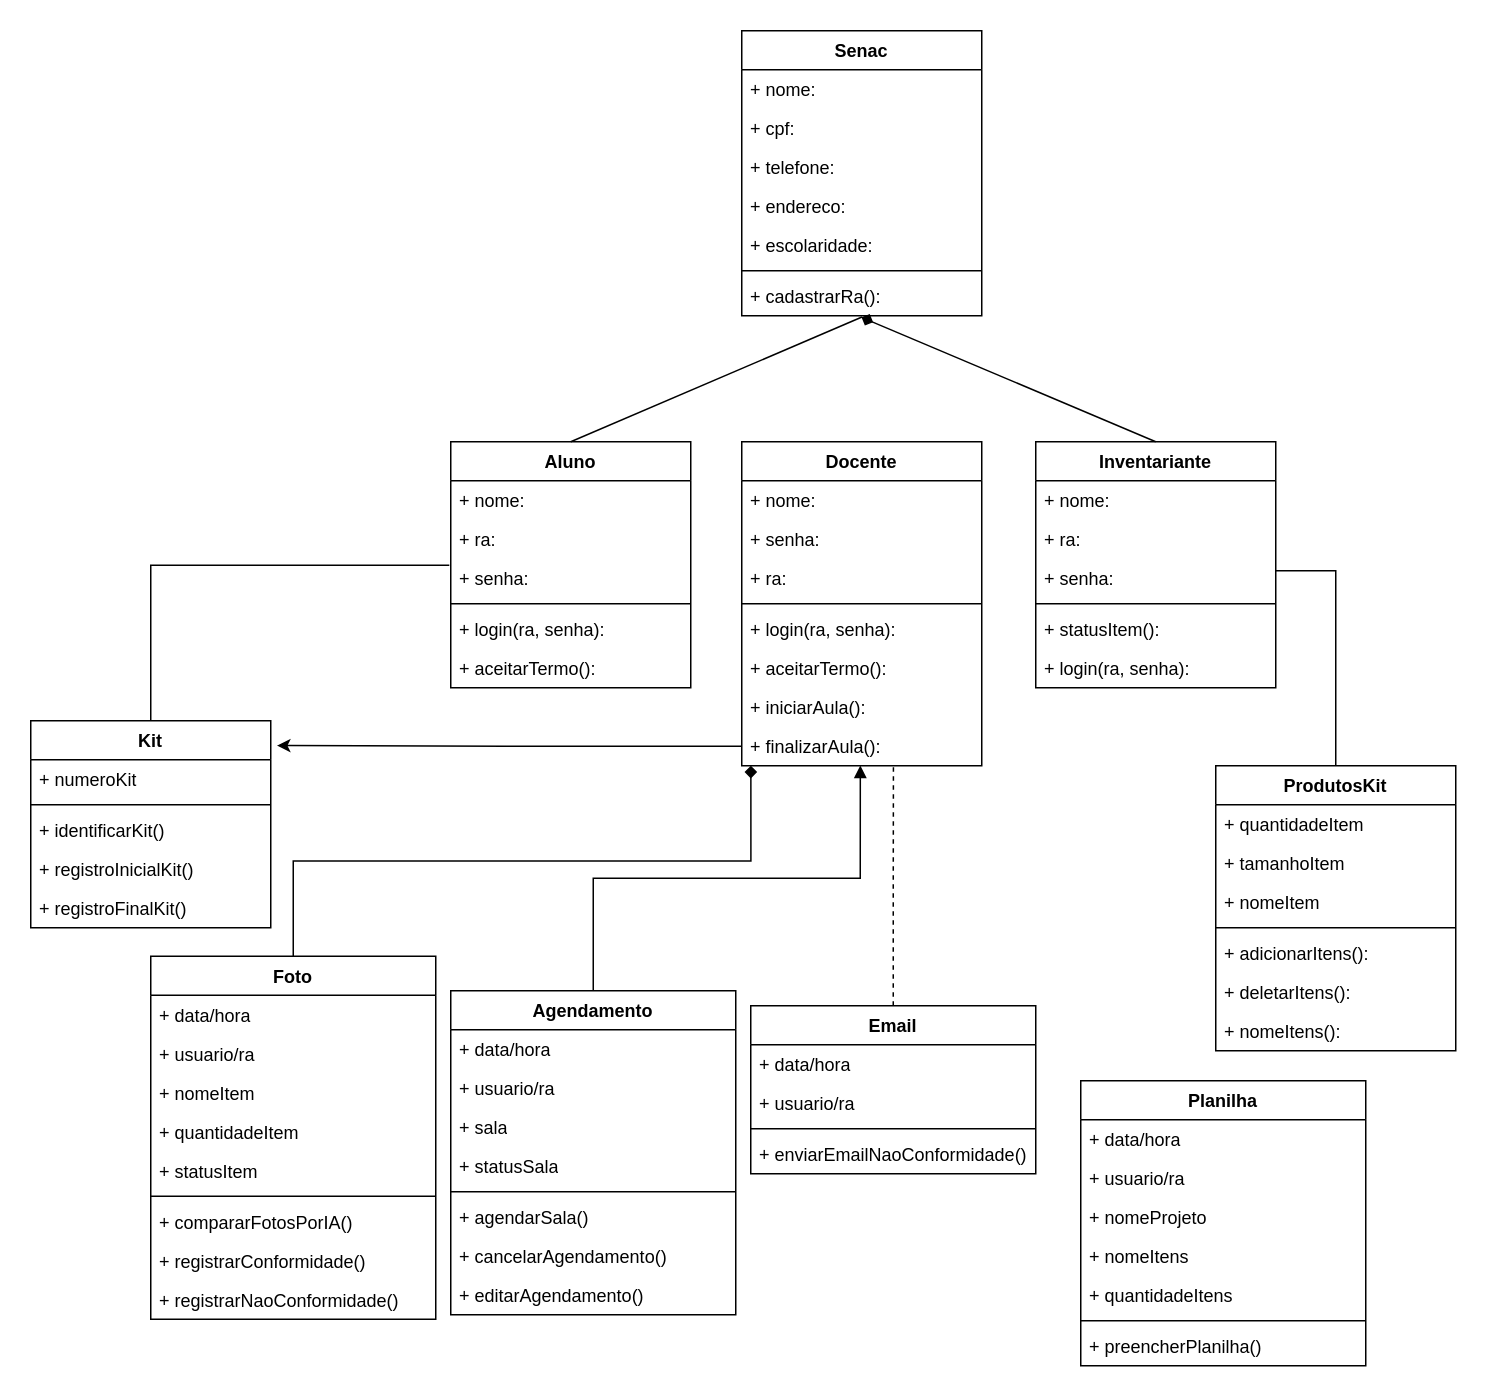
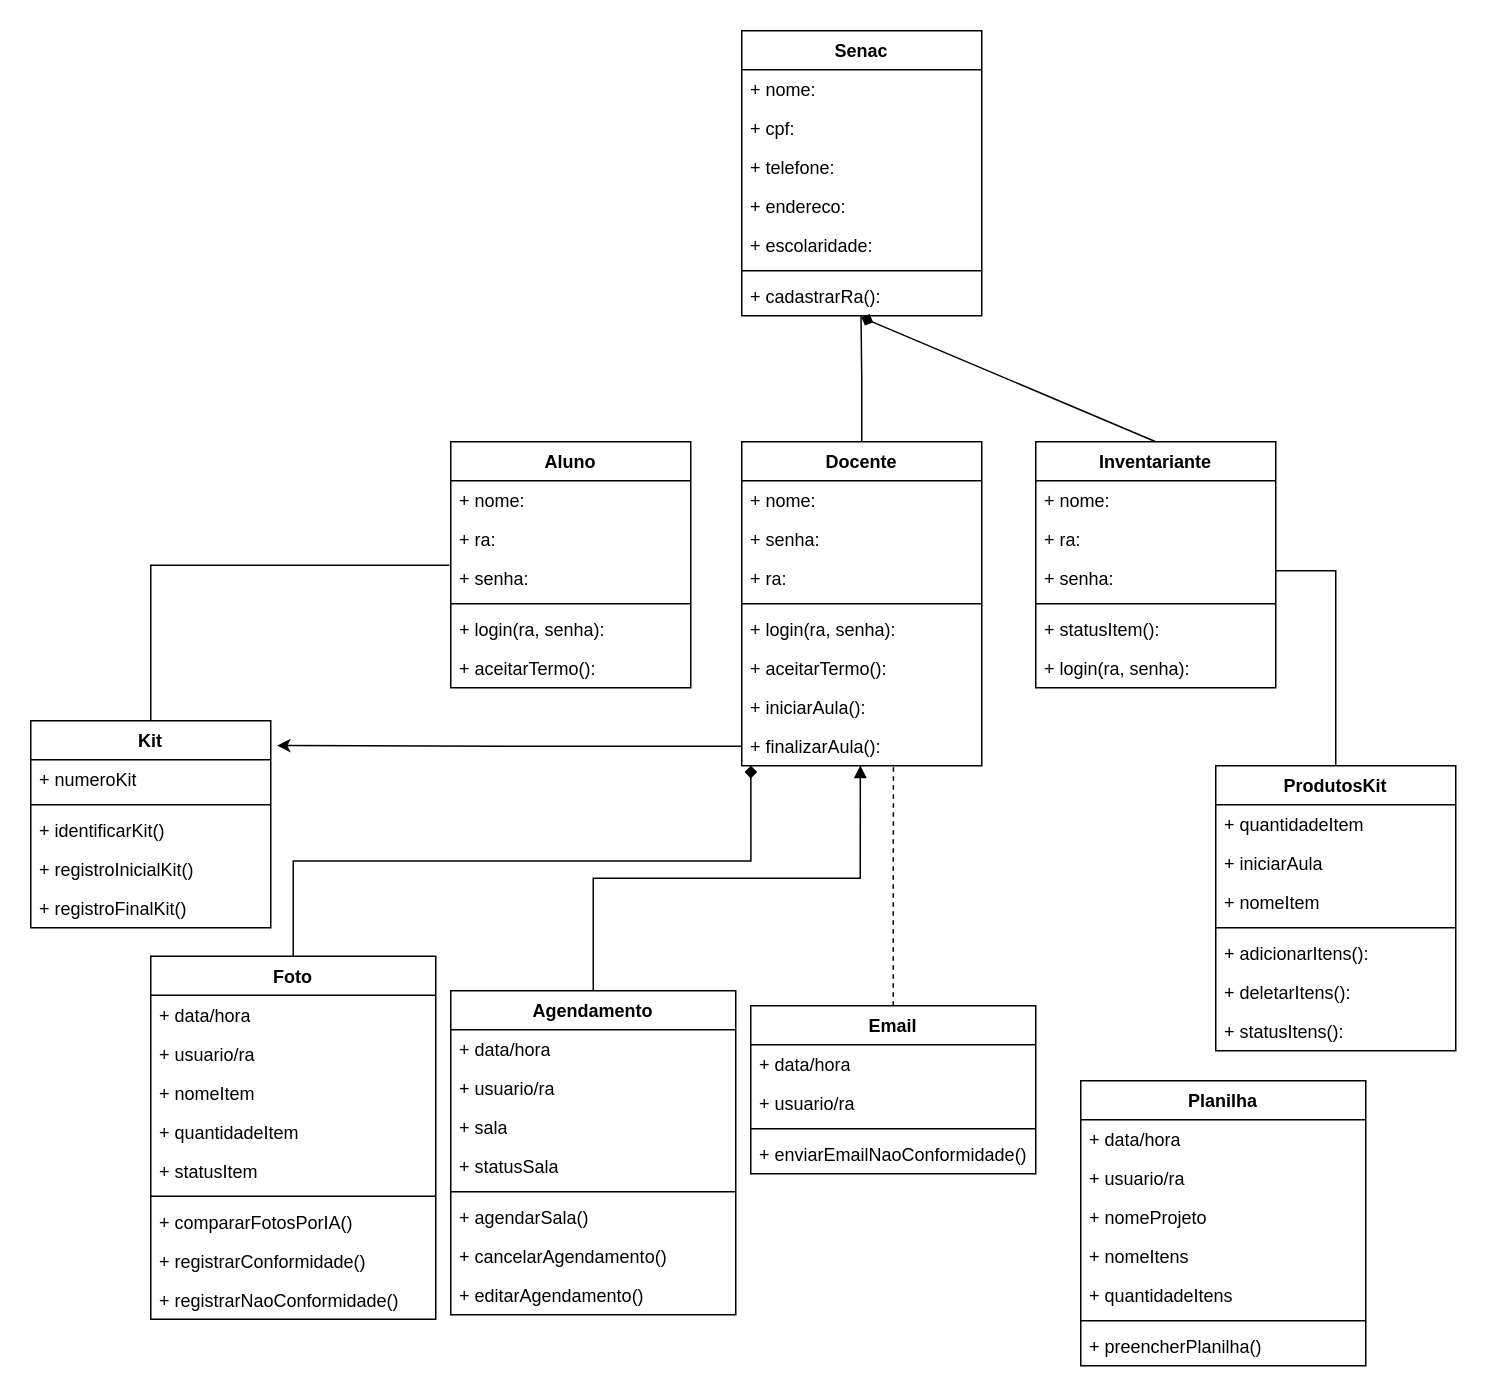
- <mxCell id="72" style="rounded=0;orthogonalLoop=1;jettySize=auto;html=1;exitX=0.5;exitY=0;exitDx=0;exitDy=0;entryX=0.501;entryY=1.032;entryDx=0;entryDy=0;entryPerimeter=0;endArrow=none;startFill=0;" edge="1" parent="1" source="2" target="32"><mxGeometry relative="1" as="geometry" /></mxCell>
+ <mxCell id="71" style="edgeStyle=orthogonalEdgeStyle;rounded=0;orthogonalLoop=1;jettySize=auto;html=1;exitX=0.5;exitY=0;exitDx=0;exitDy=0;entryX=0.497;entryY=1.007;entryDx=0;entryDy=0;entryPerimeter=0;endArrow=none;startFill=0;" edge="1" parent="1" source="9" target="32"><mxGeometry relative="1" as="geometry" /></mxCell>
- <mxCell id="35" value="+ tamanhoItem" style="text;strokeColor=none;fillColor=none;align=left;verticalAlign=top;spacingLeft=4;spacingRight=4;overflow=hidden;rotatable=0;points=[[0,0.5],[1,0.5]];portConstraint=eastwest;whiteSpace=wrap;html=1;" vertex="1" parent="33"><mxGeometry y="52" width="160" height="26" as="geometry" /></mxCell>
+ <mxCell id="35" value="+ iniciarAula" style="text;strokeColor=none;fillColor=none;align=left;verticalAlign=top;spacingLeft=4;spacingRight=4;overflow=hidden;rotatable=0;points=[[0,0.5],[1,0.5]];portConstraint=eastwest;whiteSpace=wrap;html=1;" vertex="1" parent="33"><mxGeometry y="52" width="160" height="26" as="geometry" /></mxCell>
- <mxCell id="40" value="+ nomeItens():&amp;nbsp;" style="text;strokeColor=none;fillColor=none;align=left;verticalAlign=top;spacingLeft=4;spacingRight=4;overflow=hidden;rotatable=0;points=[[0,0.5],[1,0.5]];portConstraint=eastwest;whiteSpace=wrap;html=1;" vertex="1" parent="33"><mxGeometry y="164" width="160" height="26" as="geometry" /></mxCell>
+ <mxCell id="40" value="+ statusItens():&amp;nbsp;" style="text;strokeColor=none;fillColor=none;align=left;verticalAlign=top;spacingLeft=4;spacingRight=4;overflow=hidden;rotatable=0;points=[[0,0.5],[1,0.5]];portConstraint=eastwest;whiteSpace=wrap;html=1;" vertex="1" parent="33"><mxGeometry y="164" width="160" height="26" as="geometry" /></mxCell>
